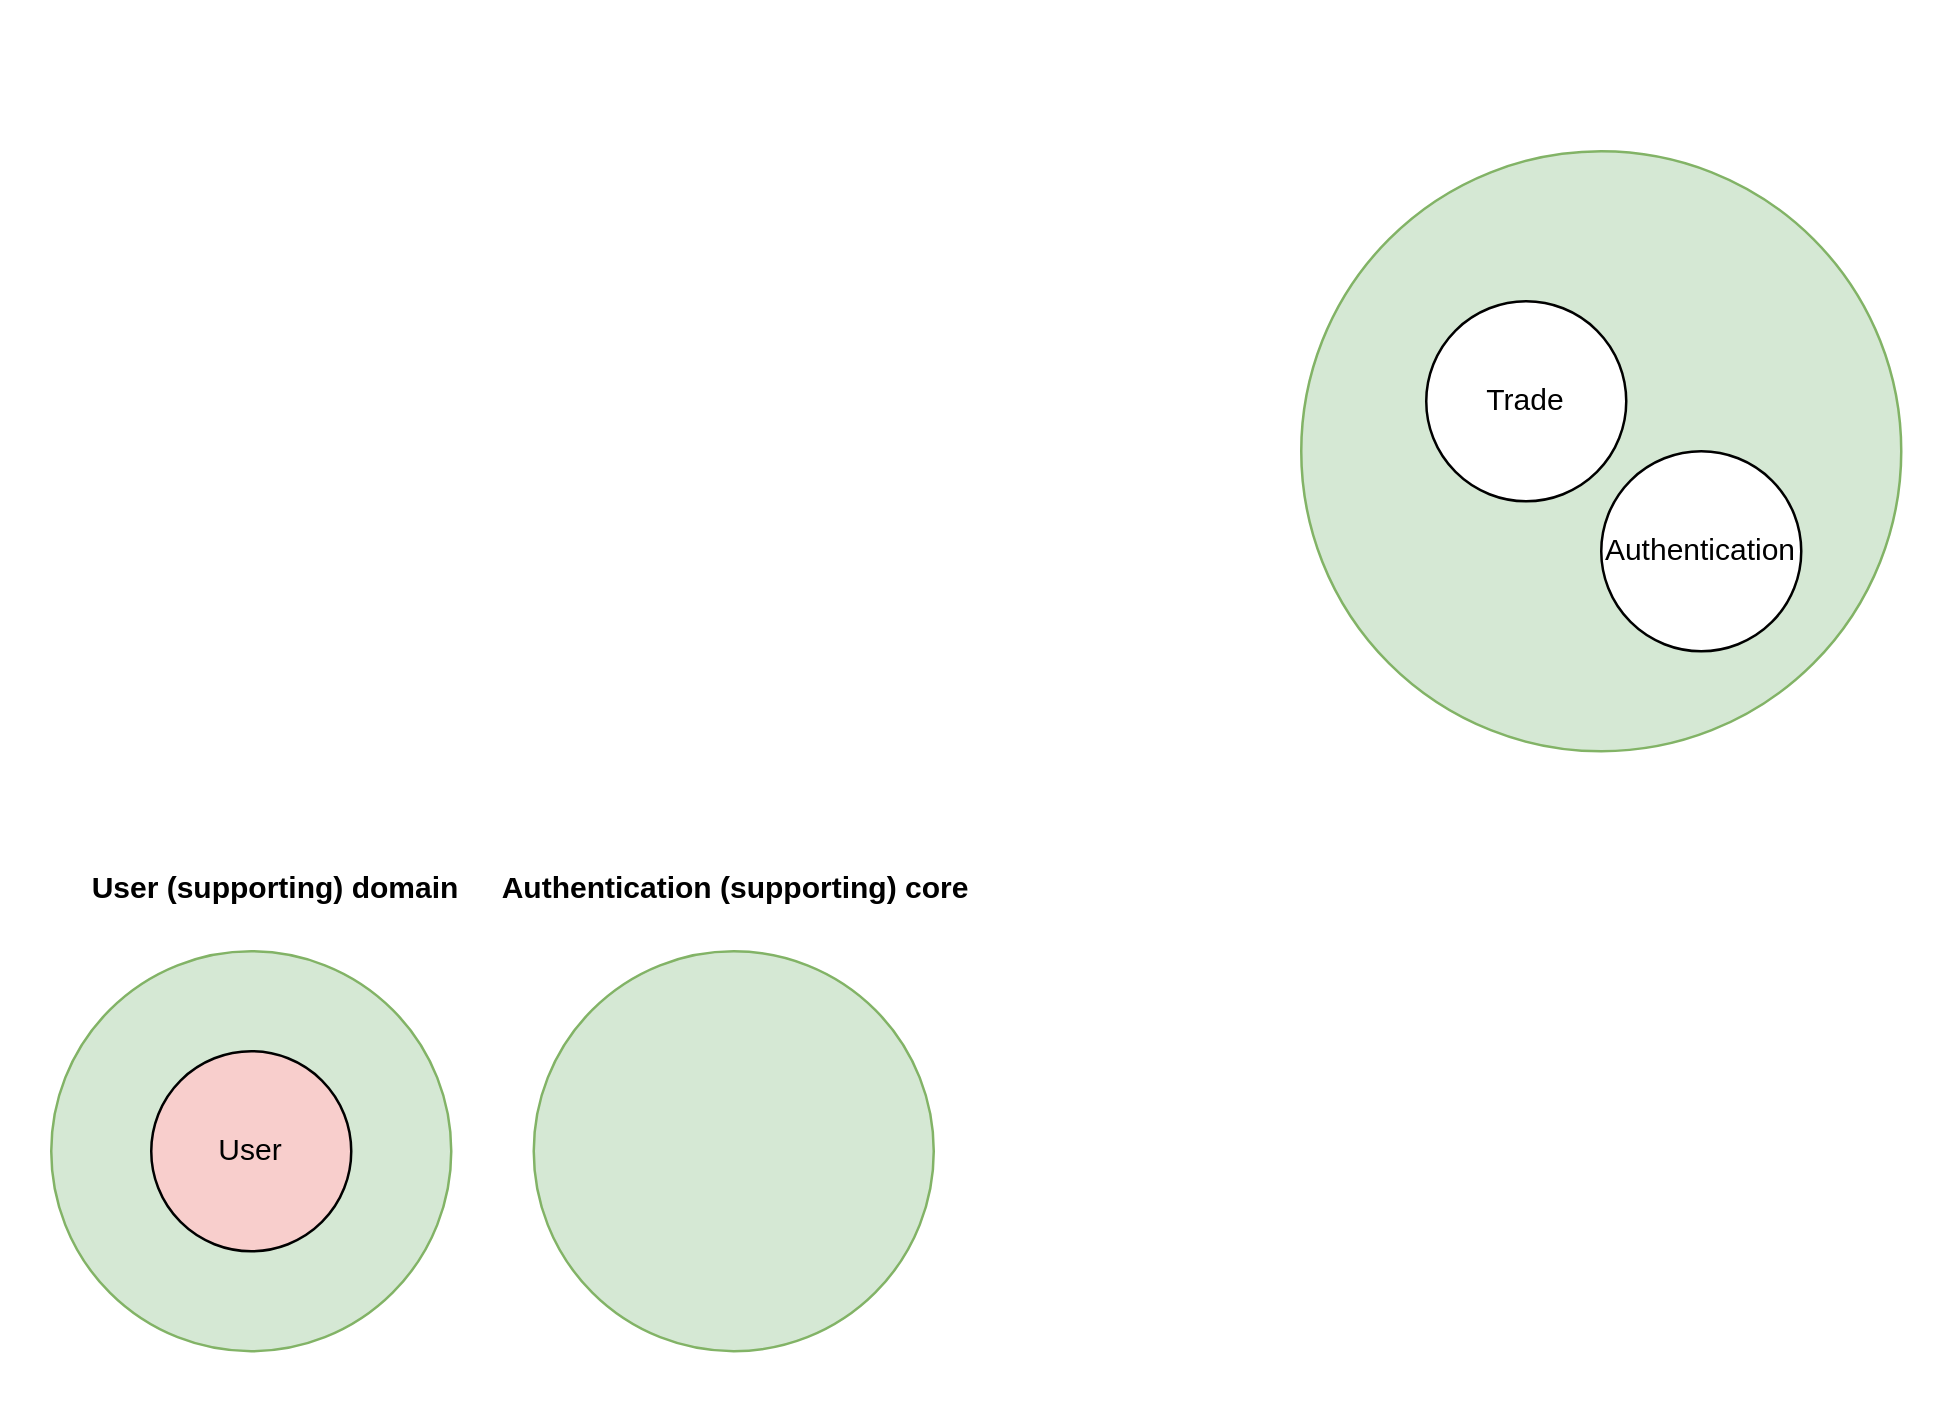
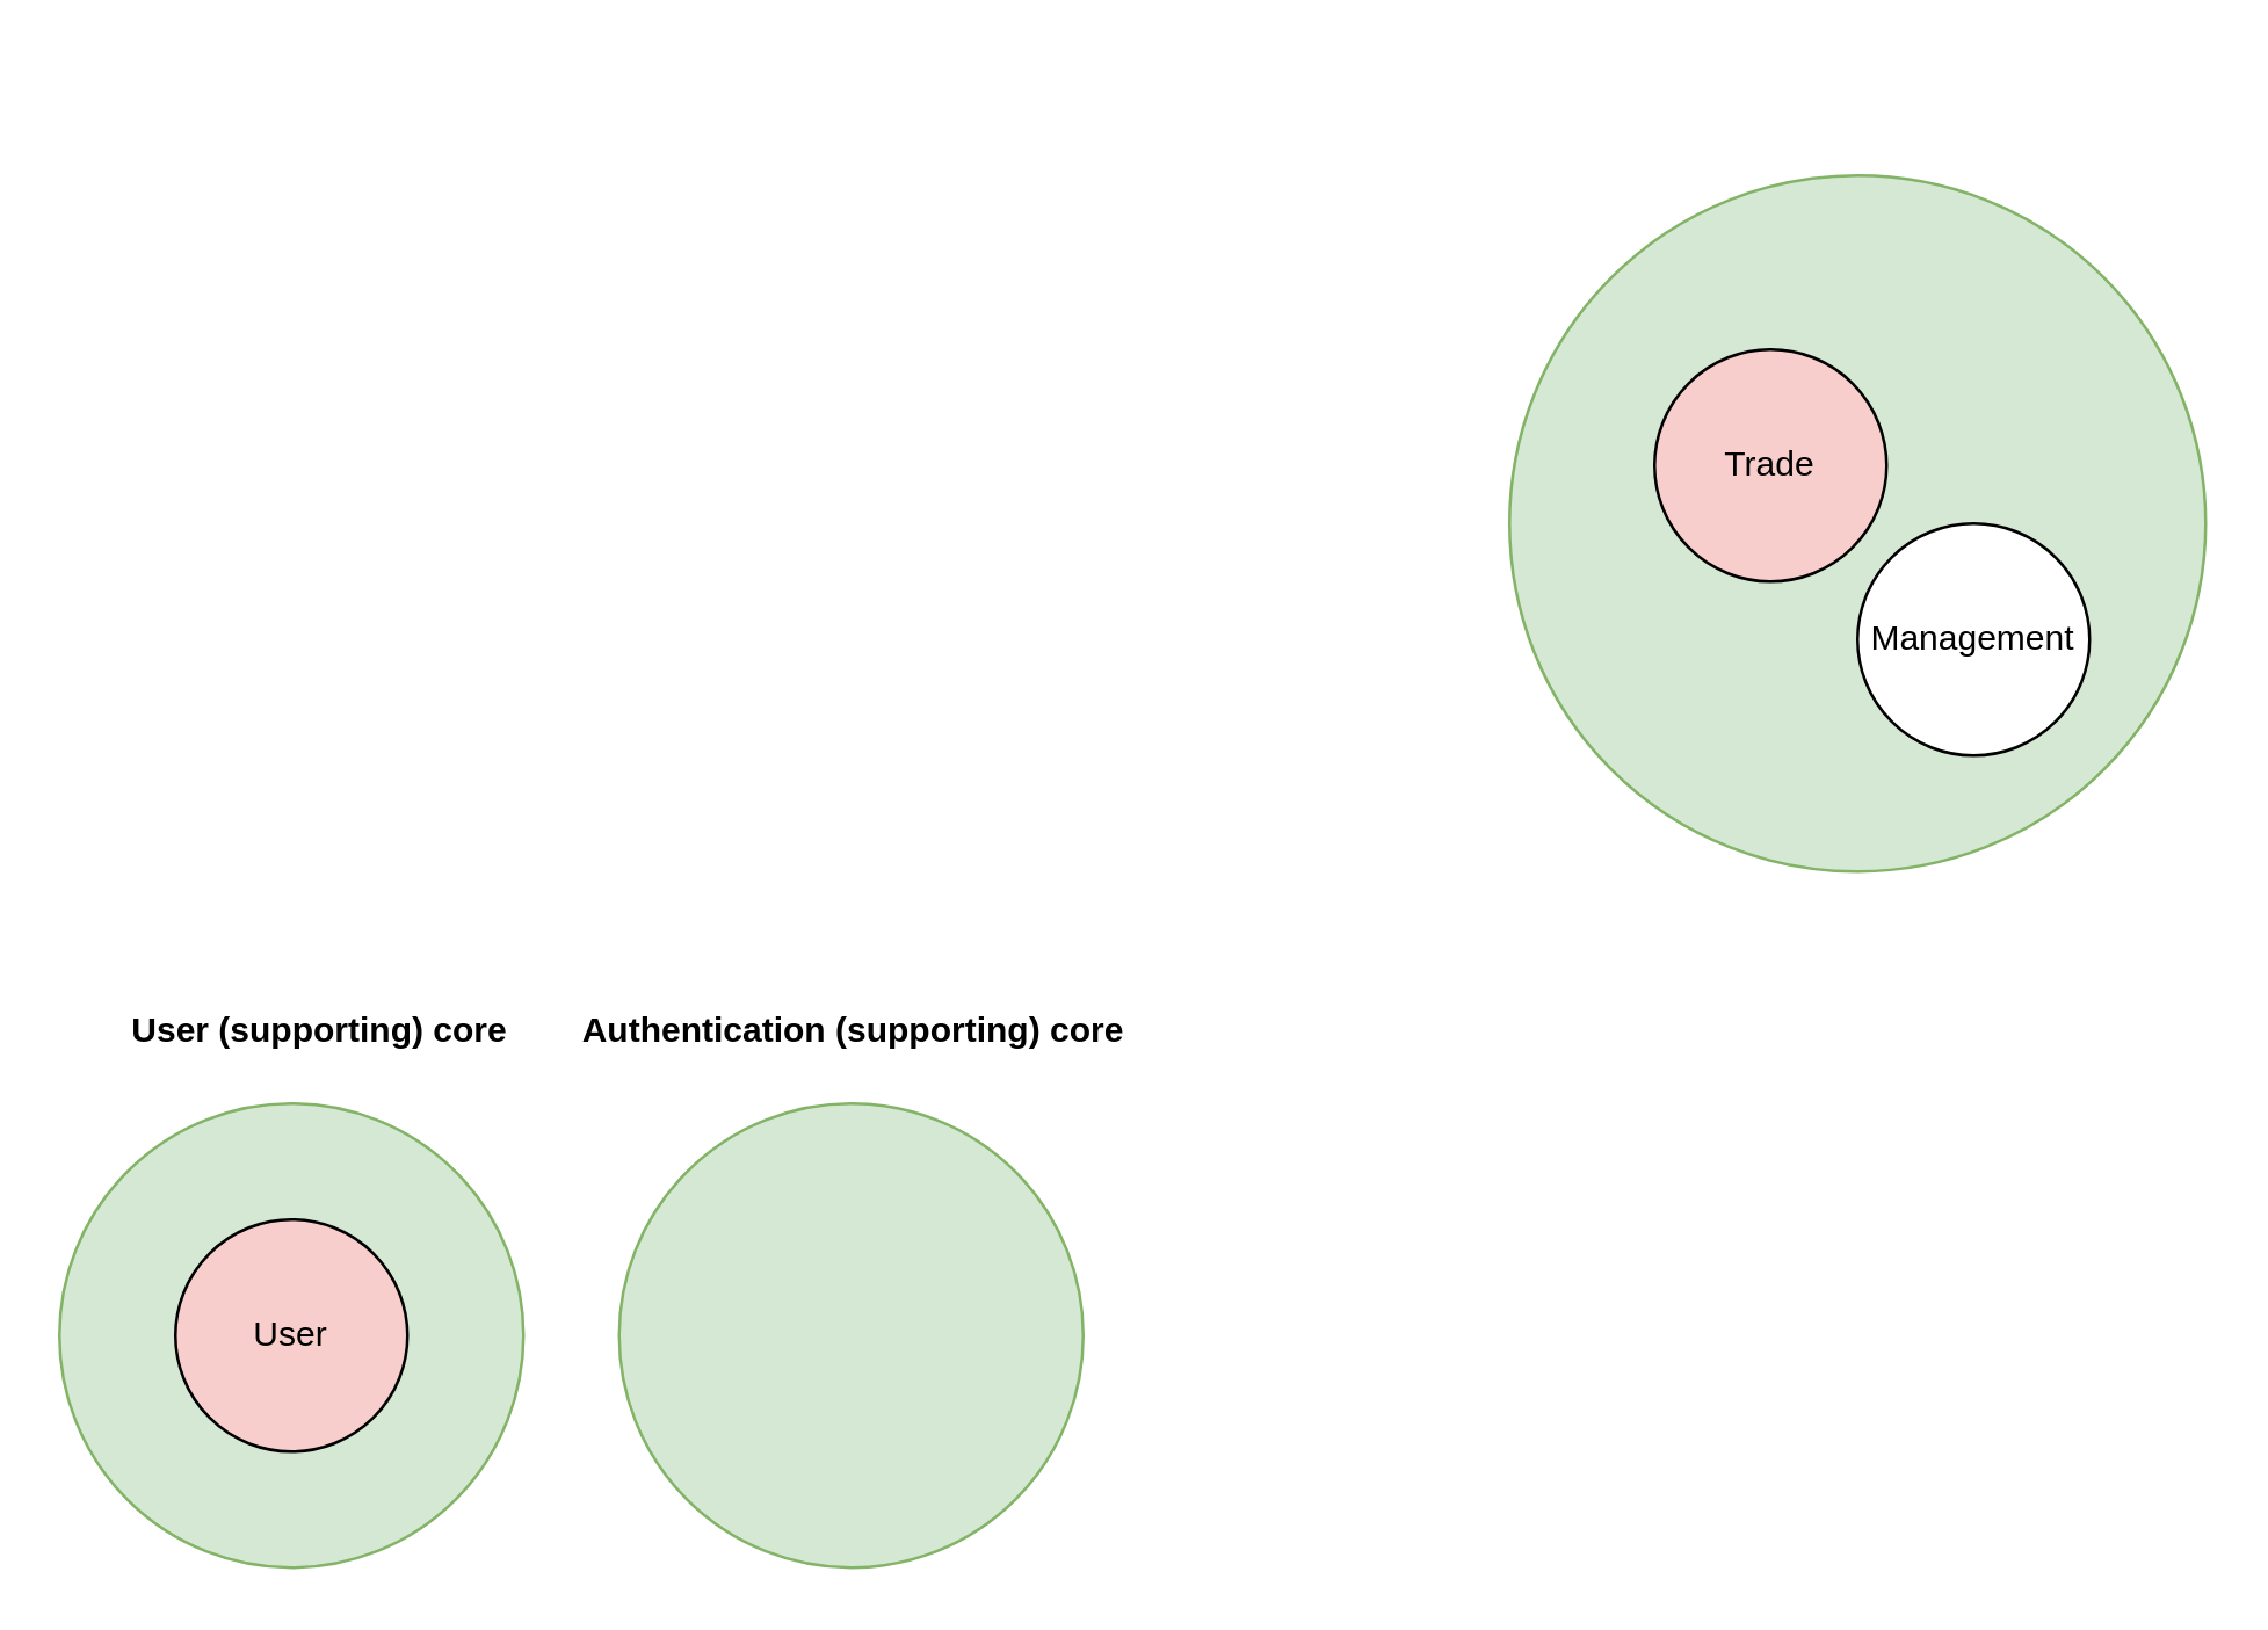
- <mxCell id="5" value="Trade" style="ellipse;whiteSpace=wrap;html=1;aspect=fixed;" vertex="1" parent="3"><mxGeometry x="50" y="60" width="80" height="80" as="geometry" /></mxCell>
+ <mxCell id="5" value="Trade" style="ellipse;whiteSpace=wrap;html=1;aspect=fixed;fillColor=#f8cecc;" vertex="1" parent="3"><mxGeometry x="50" y="60" width="80" height="80" as="geometry" /></mxCell>
- <mxCell id="6" value="Authentication" style="ellipse;whiteSpace=wrap;html=1;aspect=fixed;" vertex="1" parent="3"><mxGeometry x="120" y="120" width="80" height="80" as="geometry" /></mxCell>
+ <mxCell id="6" value="Management" style="ellipse;whiteSpace=wrap;html=1;aspect=fixed;" vertex="1" parent="3"><mxGeometry x="120" y="120" width="80" height="80" as="geometry" /></mxCell>
- <mxCell id="8" value="&lt;b&gt;User (supporting) domain&lt;/b&gt;" style="text;html=1;strokeColor=none;fillColor=none;align=center;verticalAlign=middle;whiteSpace=wrap;rounded=0;" vertex="1" parent="7"><mxGeometry x="10" width="160" height="30" as="geometry" /></mxCell>
+ <mxCell id="8" value="&lt;b&gt;User (supporting) core&lt;/b&gt;" style="text;html=1;strokeColor=none;fillColor=none;align=center;verticalAlign=middle;whiteSpace=wrap;rounded=0;" vertex="1" parent="7"><mxGeometry x="10" width="160" height="30" as="geometry" /></mxCell>
